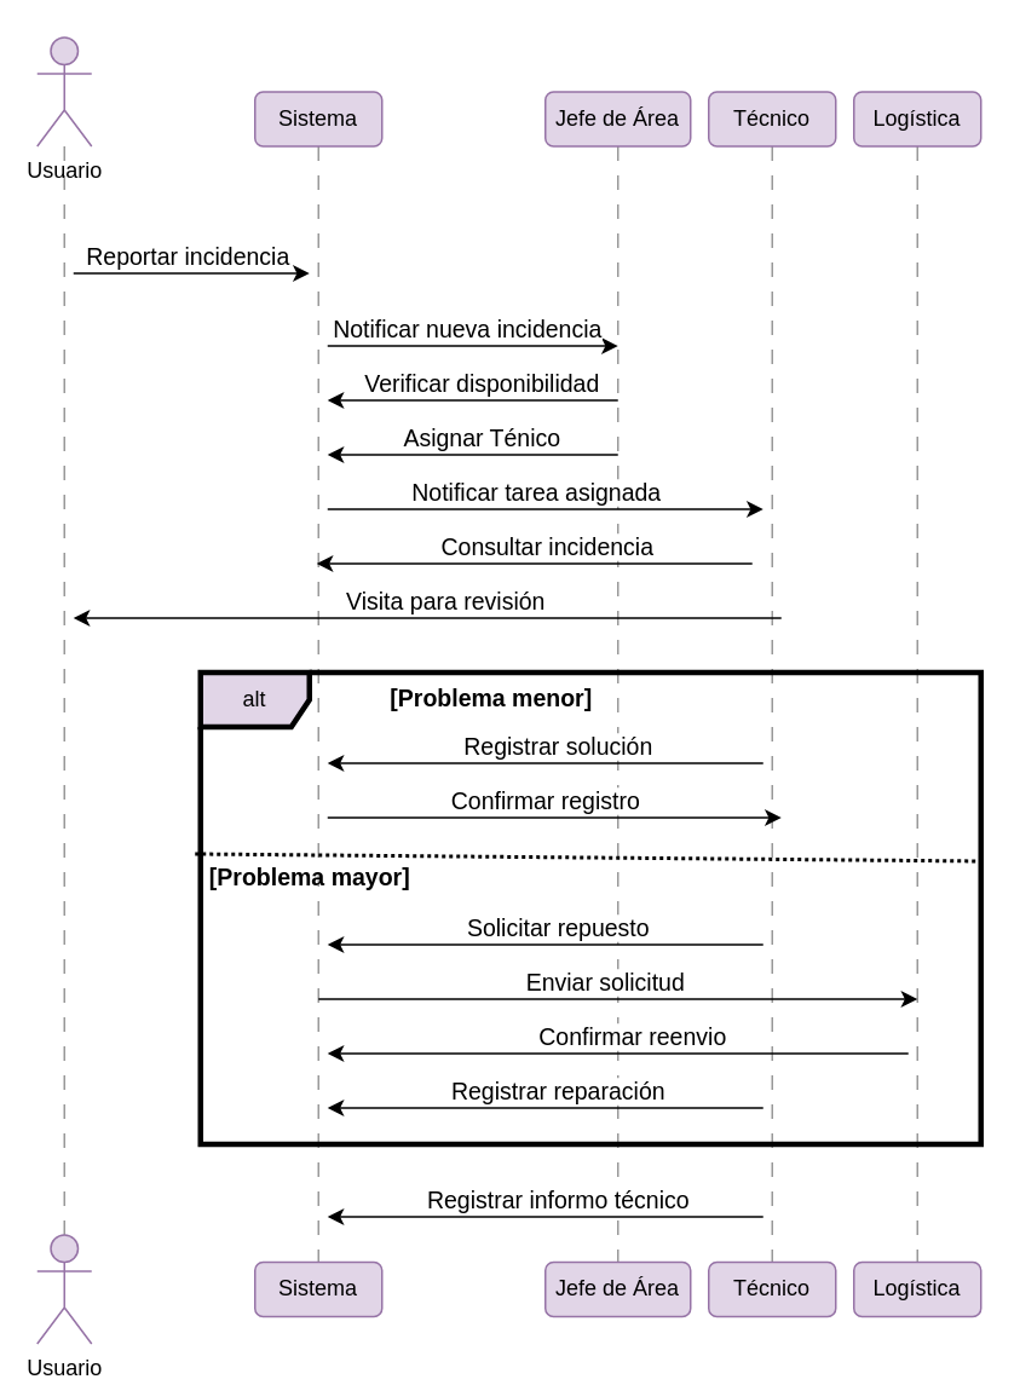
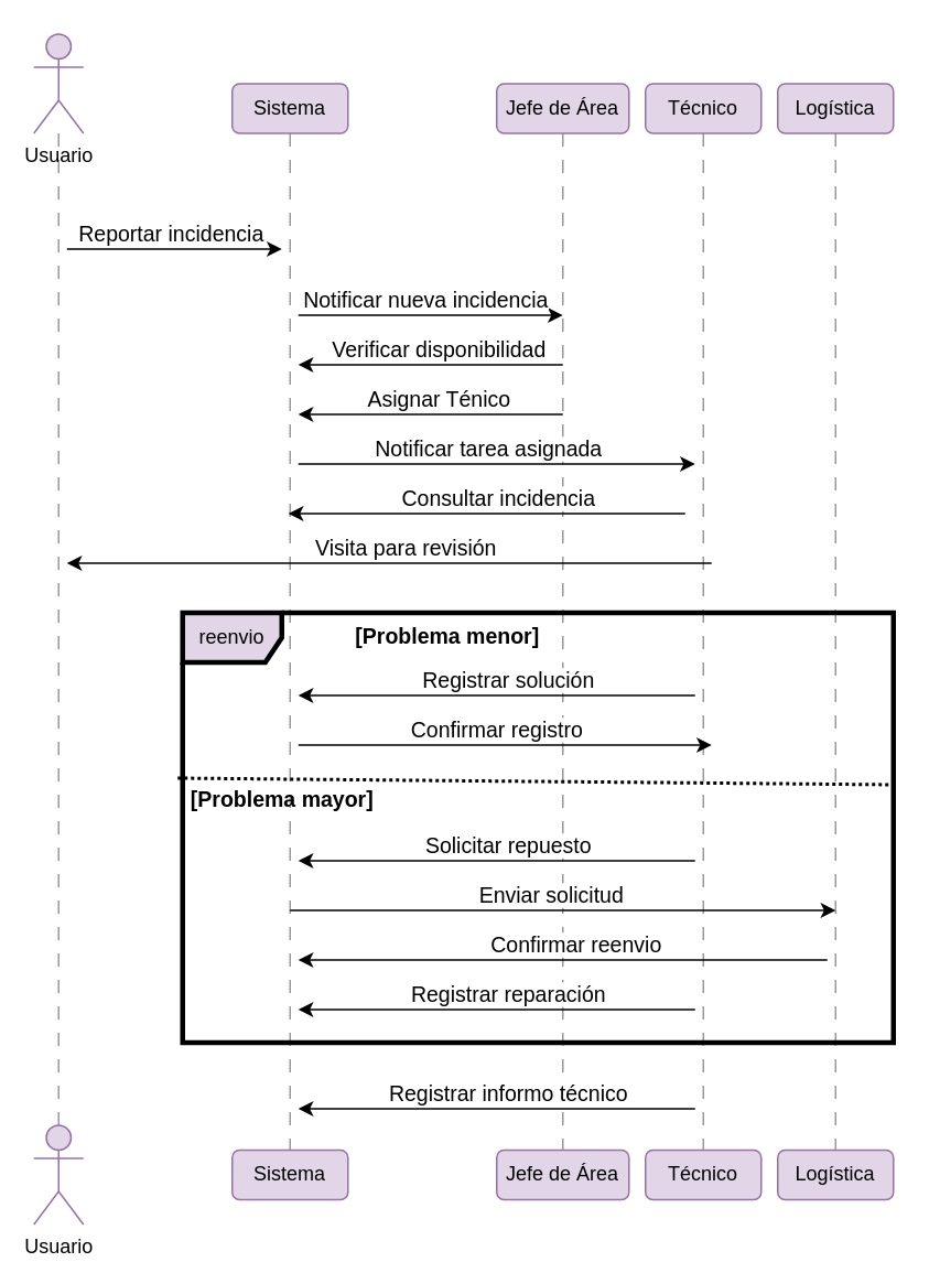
- <mxCell id="31" value="alt" style="shape=umlFrame;whiteSpace=wrap;html=1;pointerEvents=0;fillColor=#e1d5e7;strokeColor=#000000;gradientColor=none;swimlaneFillColor=none;strokeWidth=3;" vertex="1" parent="1"><mxGeometry x="110" y="370" width="430" height="260" as="geometry" /></mxCell>
+ <mxCell id="31" value="reenvio" style="shape=umlFrame;whiteSpace=wrap;html=1;pointerEvents=0;fillColor=#e1d5e7;strokeColor=#000000;gradientColor=none;swimlaneFillColor=none;strokeWidth=3;" vertex="1" parent="1"><mxGeometry x="110" y="370" width="430" height="260" as="geometry" /></mxCell>
